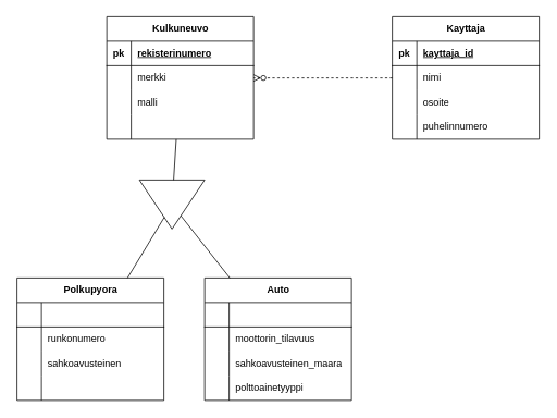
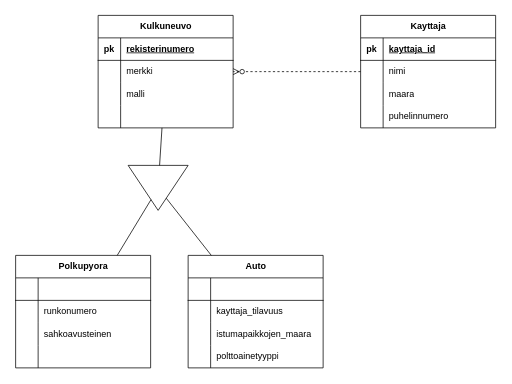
- <mxCell id="54" value="osoite" style="shape=partialRectangle;connectable=0;fillColor=none;top=0;left=0;bottom=0;right=0;align=left;spacingLeft=6;overflow=hidden;whiteSpace=wrap;html=1;" parent="52" vertex="1"><mxGeometry x="30" width="150" height="30" as="geometry"><mxRectangle width="150" height="30" as="alternateBounds" /></mxGeometry></mxCell>
+ <mxCell id="54" value="maara" style="shape=partialRectangle;connectable=0;fillColor=none;top=0;left=0;bottom=0;right=0;align=left;spacingLeft=6;overflow=hidden;whiteSpace=wrap;html=1;" parent="52" vertex="1"><mxGeometry x="30" width="150" height="30" as="geometry"><mxRectangle width="150" height="30" as="alternateBounds" /></mxGeometry></mxCell>
- <mxCell id="8" value="moottorin_tilavuus" style="shape=partialRectangle;connectable=0;fillColor=none;top=0;left=0;bottom=0;right=0;align=left;spacingLeft=6;overflow=hidden;whiteSpace=wrap;html=1;" parent="6" vertex="1"><mxGeometry x="30" width="150" height="30" as="geometry"><mxRectangle width="150" height="30" as="alternateBounds" /></mxGeometry></mxCell>
+ <mxCell id="8" value="kayttaja_tilavuus" style="shape=partialRectangle;connectable=0;fillColor=none;top=0;left=0;bottom=0;right=0;align=left;spacingLeft=6;overflow=hidden;whiteSpace=wrap;html=1;" parent="6" vertex="1"><mxGeometry x="30" width="150" height="30" as="geometry"><mxRectangle width="150" height="30" as="alternateBounds" /></mxGeometry></mxCell>
- <mxCell id="11" value="sahkoavusteinen_maara" style="shape=partialRectangle;connectable=0;fillColor=none;top=0;left=0;bottom=0;right=0;align=left;spacingLeft=6;overflow=hidden;whiteSpace=wrap;html=1;" parent="9" vertex="1"><mxGeometry x="30" width="150" height="30" as="geometry"><mxRectangle width="150" height="30" as="alternateBounds" /></mxGeometry></mxCell>
+ <mxCell id="11" value="istumapaikkojen_maara" style="shape=partialRectangle;connectable=0;fillColor=none;top=0;left=0;bottom=0;right=0;align=left;spacingLeft=6;overflow=hidden;whiteSpace=wrap;html=1;" parent="9" vertex="1"><mxGeometry x="30" width="150" height="30" as="geometry"><mxRectangle width="150" height="30" as="alternateBounds" /></mxGeometry></mxCell>
